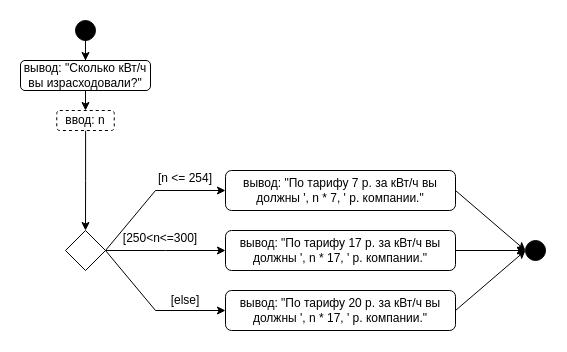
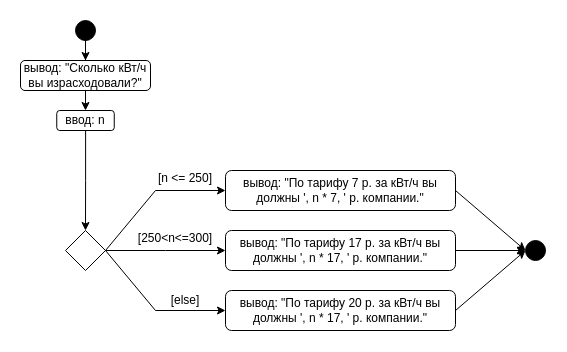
- <mxCell id="7" value="ввод: n" style="rounded=1;whiteSpace=wrap;html=1;dashed=1;" vertex="1" parent="1"><mxGeometry x="56.25" y="110" width="57.5" height="20" as="geometry" /></mxCell>
+ <mxCell id="7" value="ввод: n" style="rounded=1;whiteSpace=wrap;html=1;" vertex="1" parent="1"><mxGeometry x="56.25" y="110" width="57.5" height="20" as="geometry" /></mxCell>
- <mxCell id="10" value="[n &amp;lt;= 254]" style="text;html=1;strokeColor=none;fillColor=none;align=center;verticalAlign=middle;whiteSpace=wrap;rounded=0;" vertex="1" parent="1"><mxGeometry x="155" y="170" width="60" height="15" as="geometry" /></mxCell>
+ <mxCell id="10" value="[n &amp;lt;= 250]" style="text;html=1;strokeColor=none;fillColor=none;align=center;verticalAlign=middle;whiteSpace=wrap;rounded=0;" vertex="1" parent="1"><mxGeometry x="155" y="170" width="60" height="15" as="geometry" /></mxCell>
- <mxCell id="13" value="[250&amp;lt;n&amp;lt;=300]" style="text;html=1;strokeColor=none;fillColor=none;align=center;verticalAlign=middle;whiteSpace=wrap;rounded=0;" vertex="1" parent="1"><mxGeometry x="130" y="230" width="60" height="15" as="geometry" /></mxCell>
+ <mxCell id="13" value="[250&amp;lt;n&amp;lt;=300]" style="text;html=1;strokeColor=none;fillColor=none;align=center;verticalAlign=middle;whiteSpace=wrap;rounded=0;" vertex="1" parent="1"><mxGeometry x="145" y="230" width="60" height="15" as="geometry" /></mxCell>
